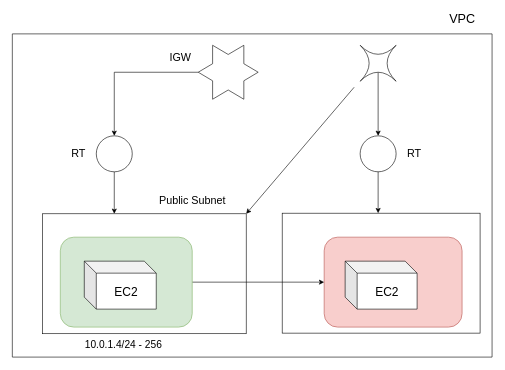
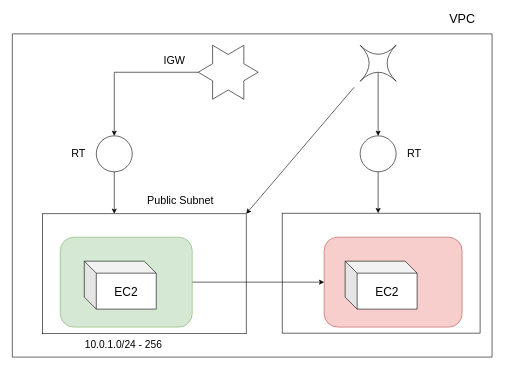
- <mxCell id="14" value="&lt;font style=&quot;font-size: 18px&quot;&gt;IGW&lt;/font&gt;" style="text;html=1;align=center;verticalAlign=middle;resizable=0;points=[];autosize=1;strokeColor=none;" vertex="1" parent="2"><mxGeometry x="255" y="29" width="50" height="20" as="geometry" /></mxCell>
+ <mxCell id="14" value="&lt;font style=&quot;font-size: 18px&quot;&gt;IGW&lt;/font&gt;" style="text;html=1;align=center;verticalAlign=middle;resizable=0;points=[];autosize=1;strokeColor=none;" vertex="1" parent="2"><mxGeometry x="245" y="34" width="50" height="20" as="geometry" /></mxCell>
- <mxCell id="15" value="&lt;font style=&quot;font-size: 18px&quot;&gt;Public Subnet&lt;/font&gt;" style="text;html=1;align=center;verticalAlign=middle;resizable=0;points=[];autosize=1;strokeColor=none;" vertex="1" parent="2"><mxGeometry x="235" y="269" width="130" height="20" as="geometry" /></mxCell>
+ <mxCell id="15" value="&lt;font style=&quot;font-size: 18px&quot;&gt;Public Subnet&lt;/font&gt;" style="text;html=1;align=center;verticalAlign=middle;resizable=0;points=[];autosize=1;strokeColor=none;" vertex="1" parent="2"><mxGeometry x="215" y="269" width="130" height="20" as="geometry" /></mxCell>
- <mxCell id="16" value="&lt;font style=&quot;font-size: 17px&quot;&gt;10.0.1.4/24 - 256&lt;/font&gt;" style="text;html=1;align=center;verticalAlign=middle;resizable=0;points=[];autosize=1;strokeColor=none;" vertex="1" parent="2"><mxGeometry x="115" y="509" width="140" height="20" as="geometry" /></mxCell>
+ <mxCell id="16" value="&lt;font style=&quot;font-size: 17px&quot;&gt;10.0.1.0/24 - 256&lt;/font&gt;" style="text;html=1;align=center;verticalAlign=middle;resizable=0;points=[];autosize=1;strokeColor=none;" vertex="1" parent="2"><mxGeometry x="115" y="509" width="140" height="20" as="geometry" /></mxCell>
